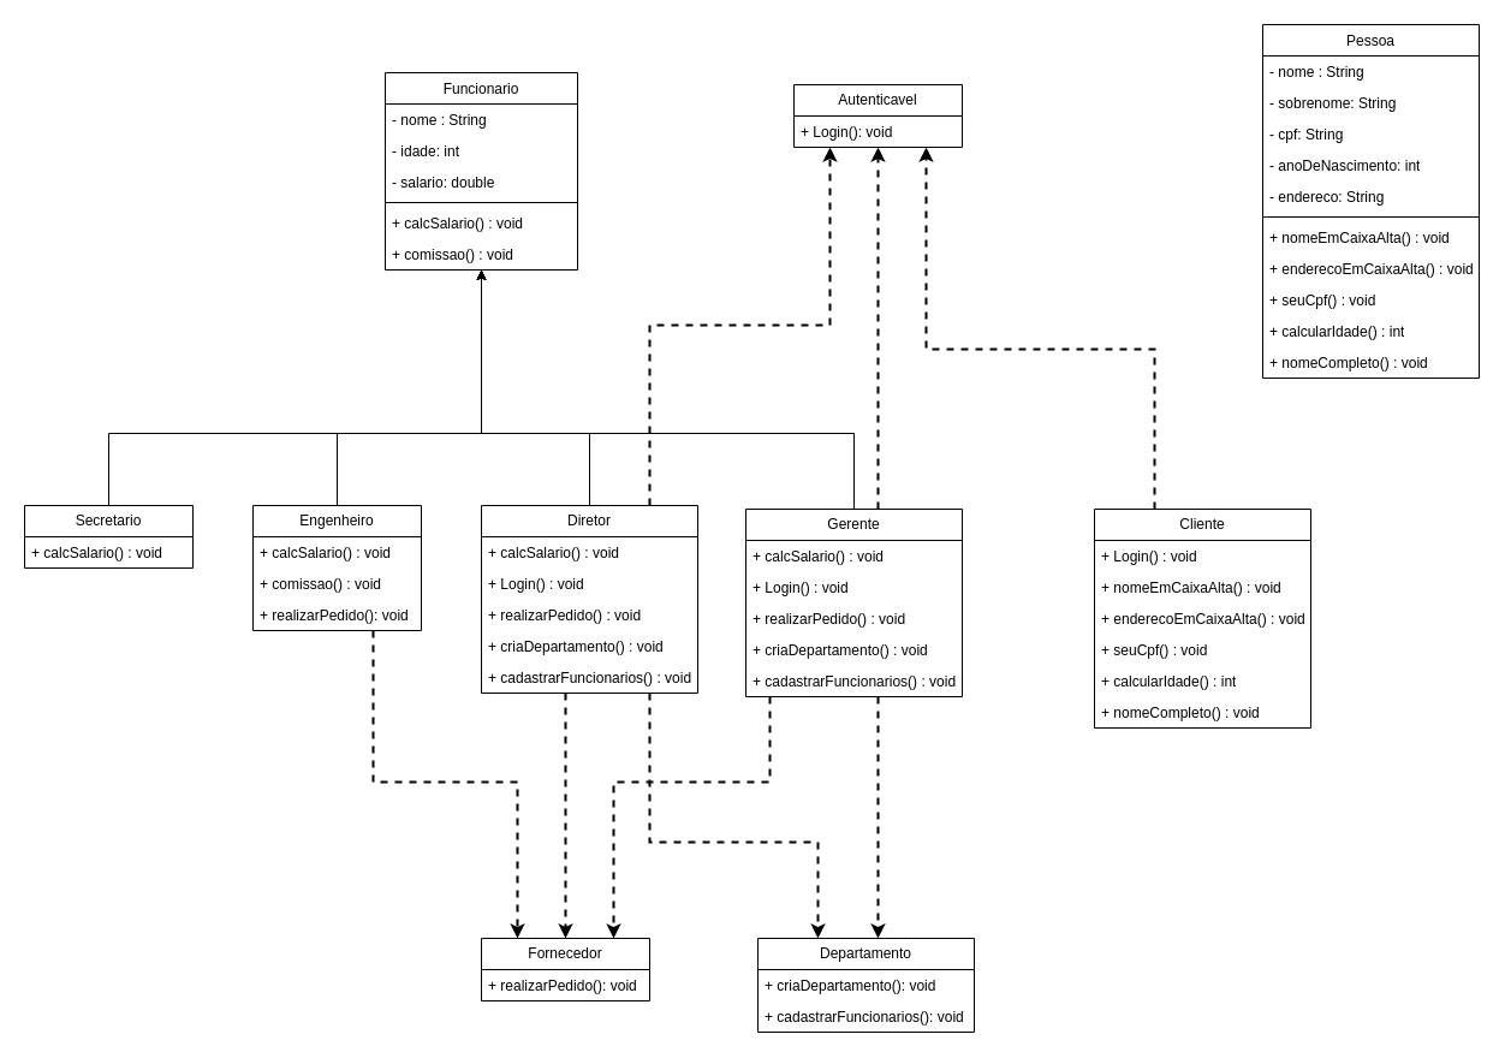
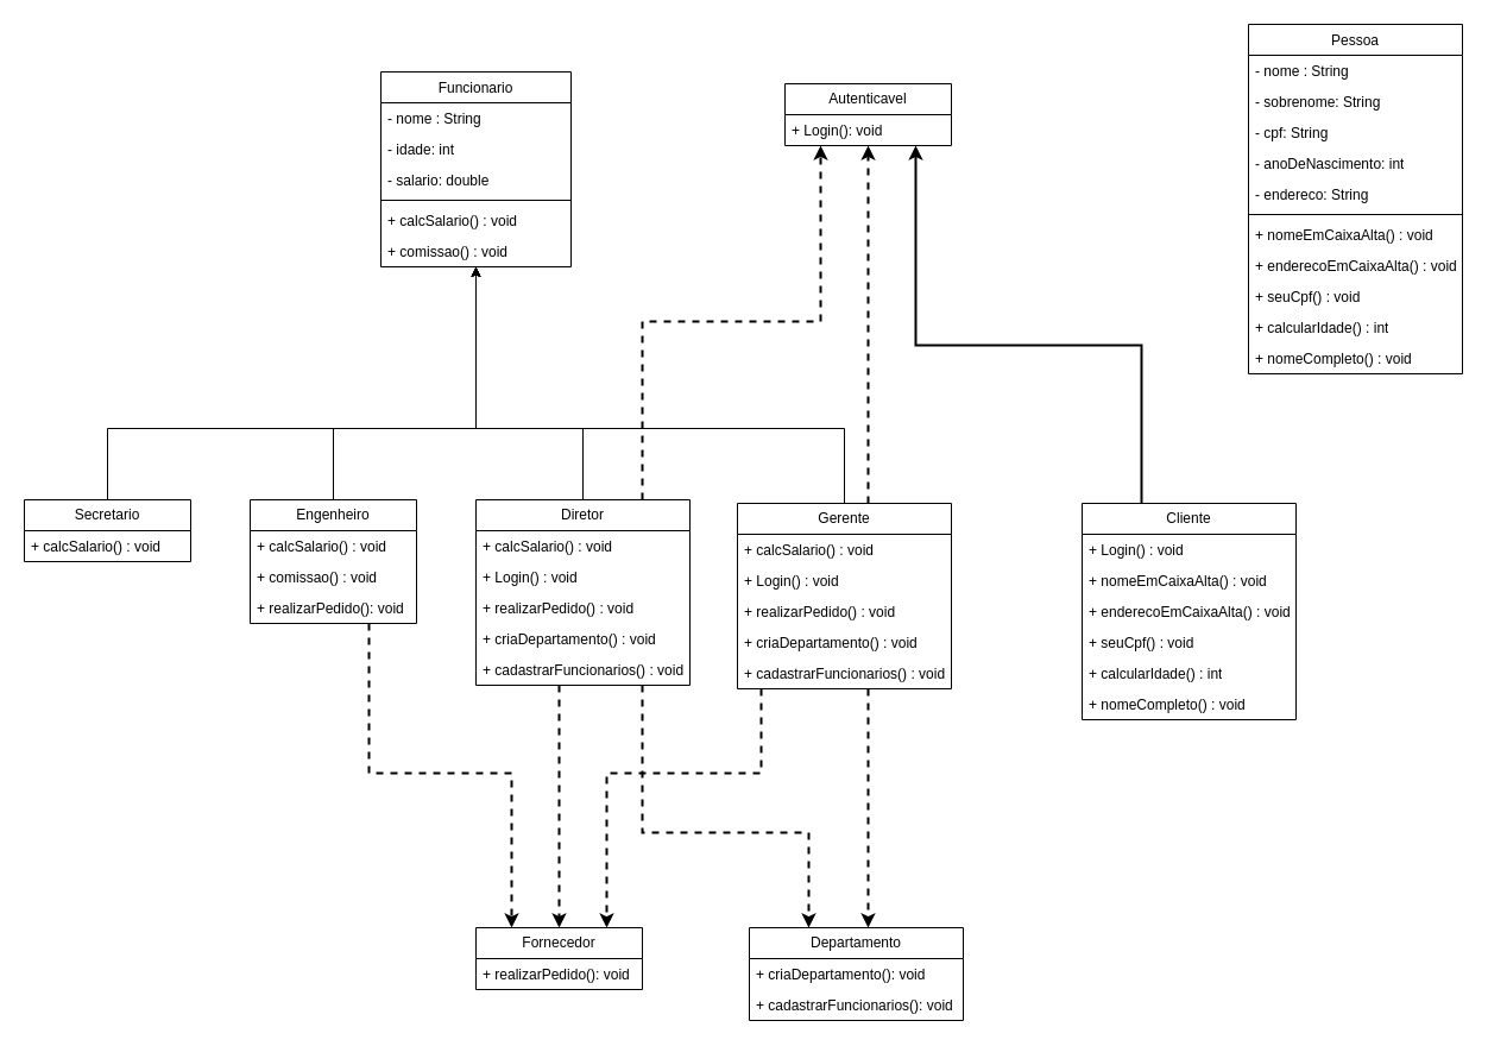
- <mxCell id="38" style="edgeStyle=orthogonalEdgeStyle;rounded=0;orthogonalLoop=1;jettySize=auto;html=1;dashed=1;strokeWidth=2;" edge="1" parent="1" source="39" target="58"><mxGeometry relative="1" as="geometry"><Array as="points"><mxPoint x="960" y="290" /><mxPoint x="770" y="290" /></Array></mxGeometry></mxCell>
+ <mxCell id="38" style="edgeStyle=orthogonalEdgeStyle;rounded=0;orthogonalLoop=1;jettySize=auto;html=1;dashed=0;strokeWidth=2;" edge="1" parent="1" source="39" target="58"><mxGeometry relative="1" as="geometry"><Array as="points"><mxPoint x="960" y="290" /><mxPoint x="770" y="290" /></Array></mxGeometry></mxCell>
